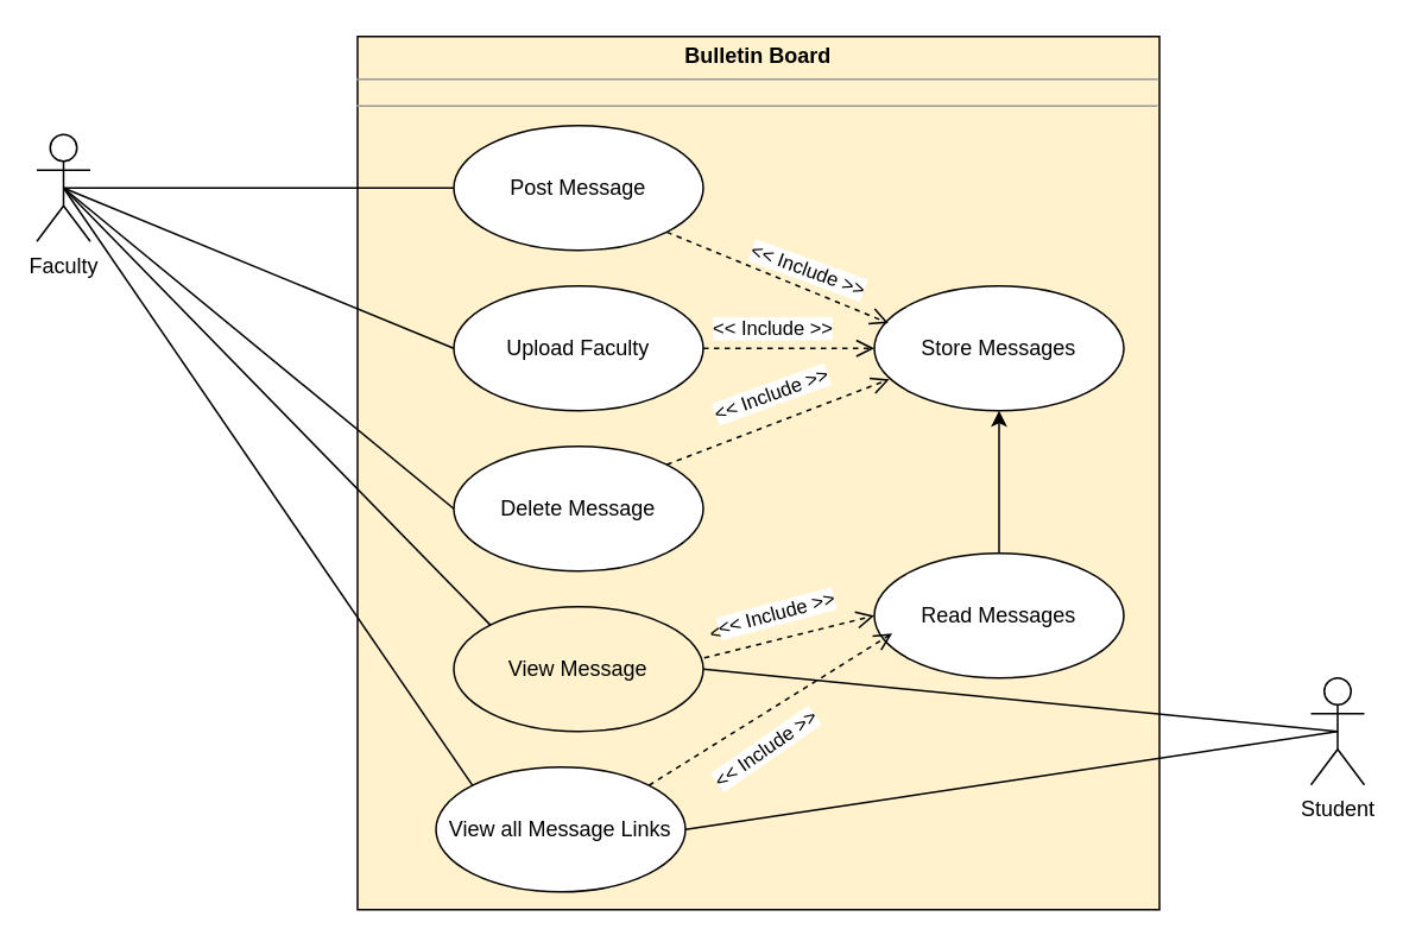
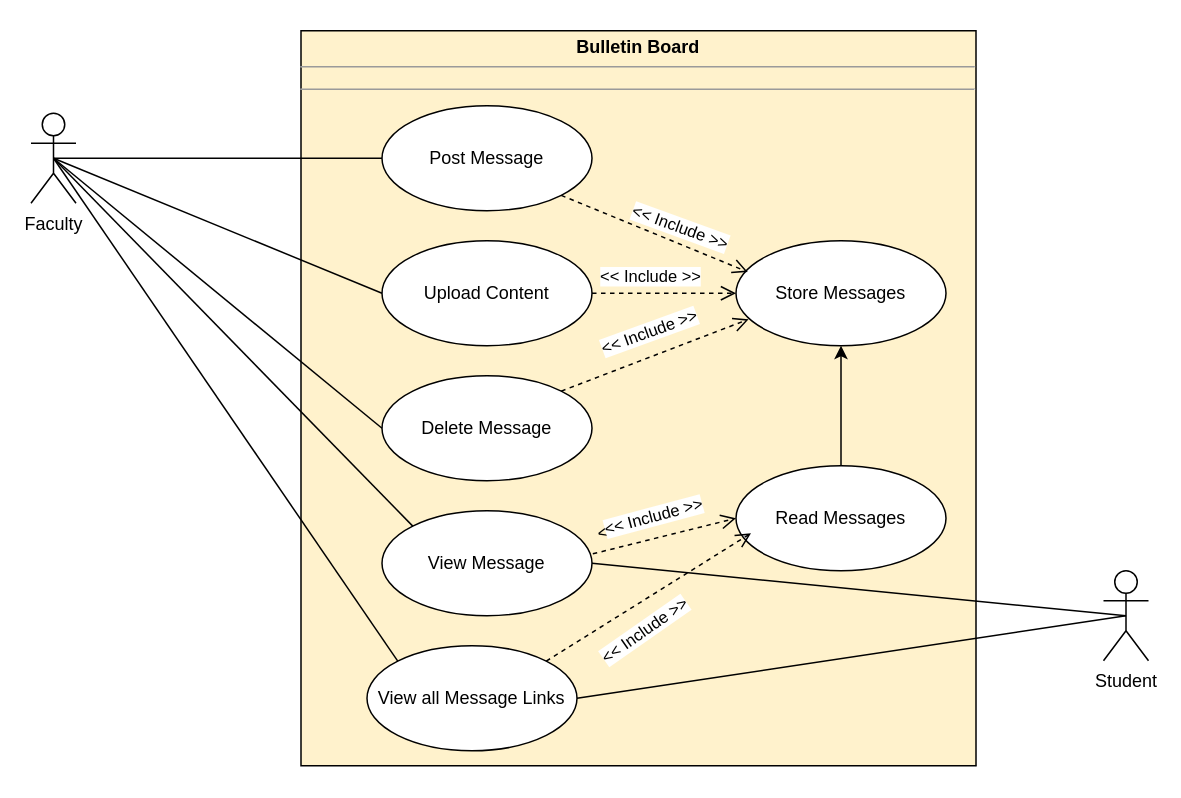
- <mxCell id="15" value="Upload Faculty" style="ellipse;whiteSpace=wrap;html=1;" parent="1" vertex="1"><mxGeometry x="254" y="160" width="140" height="70" as="geometry" /></mxCell>
+ <mxCell id="15" value="Upload Content" style="ellipse;whiteSpace=wrap;html=1;" parent="1" vertex="1"><mxGeometry x="254" y="160" width="140" height="70" as="geometry" /></mxCell>
- <mxCell id="7" value="View Message" style="ellipse;whiteSpace=wrap;html=1;fillColor=#fff2cc;" parent="1" vertex="1"><mxGeometry x="254" y="340" width="140" height="70" as="geometry" /></mxCell>
+ <mxCell id="7" value="View Message" style="ellipse;whiteSpace=wrap;html=1;" parent="1" vertex="1"><mxGeometry x="254" y="340" width="140" height="70" as="geometry" /></mxCell>
